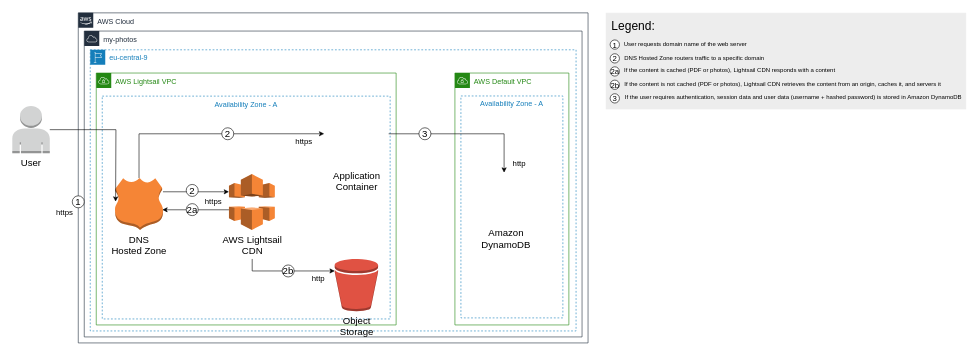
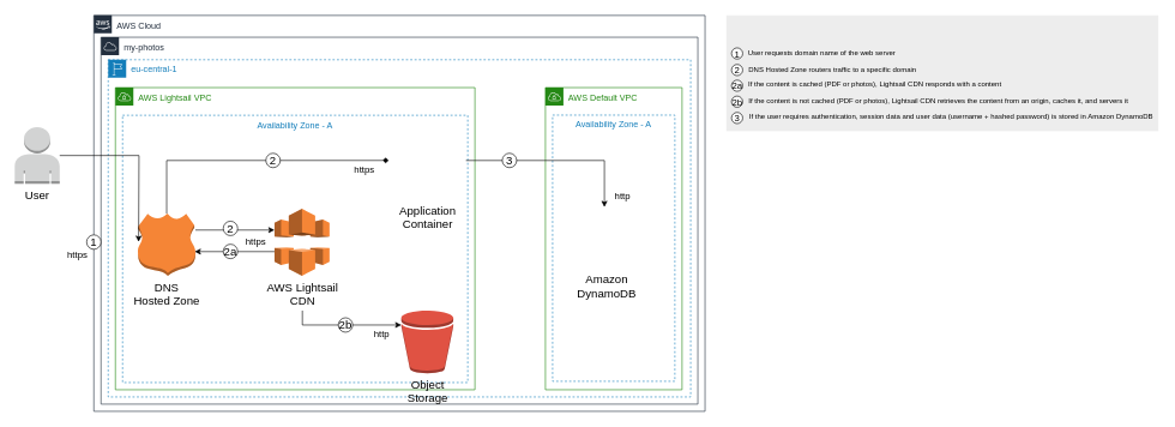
- <mxCell id="40" value="&lt;font style=&quot;font-size: 20px&quot;&gt;Legend:&lt;/font&gt;" style="text;html=1;align=center;verticalAlign=middle;resizable=0;points=[];autosize=1;strokeColor=none;fillColor=none;" parent="29" vertex="1"><mxGeometry y="9.66" width="90" height="20" as="geometry" /></mxCell>
- <mxCell id="4" value="eu-central-9" style="points=[[0,0],[0.25,0],[0.5,0],[0.75,0],[1,0],[1,0.25],[1,0.5],[1,0.75],[1,1],[0.75,1],[0.5,1],[0.25,1],[0,1],[0,0.75],[0,0.5],[0,0.25]];outlineConnect=0;gradientColor=none;html=1;whiteSpace=wrap;fontSize=12;fontStyle=0;shape=mxgraph.aws4.group;grIcon=mxgraph.aws4.group_region;strokeColor=#147EBA;fillColor=none;verticalAlign=top;align=left;spacingLeft=30;fontColor=#147EBA;dashed=1;" parent="1" vertex="1"><mxGeometry x="150" y="82.25" width="810" height="468.75" as="geometry" /></mxCell>
+ <mxCell id="4" value="eu-central-1" style="points=[[0,0],[0.25,0],[0.5,0],[0.75,0],[1,0],[1,0.25],[1,0.5],[1,0.75],[1,1],[0.75,1],[0.5,1],[0.25,1],[0,1],[0,0.75],[0,0.5],[0,0.25]];outlineConnect=0;gradientColor=none;html=1;whiteSpace=wrap;fontSize=12;fontStyle=0;shape=mxgraph.aws4.group;grIcon=mxgraph.aws4.group_region;strokeColor=#147EBA;fillColor=none;verticalAlign=top;align=left;spacingLeft=30;fontColor=#147EBA;dashed=1;" parent="1" vertex="1"><mxGeometry x="150" y="82.25" width="810" height="468.75" as="geometry" /></mxCell>
- <mxCell id="20" style="edgeStyle=orthogonalEdgeStyle;rounded=0;orthogonalLoop=1;jettySize=auto;html=1;entryX=0;entryY=0.5;entryDx=0;entryDy=0;" edge="1" parent="1" source="21" target="13"><mxGeometry relative="1" as="geometry"><Array as="points"><mxPoint x="231" y="222" /></Array></mxGeometry></mxCell>
+ <mxCell id="20" style="edgeStyle=orthogonalEdgeStyle;rounded=0;orthogonalLoop=1;jettySize=auto;html=1;entryX=0;entryY=0.5;entryDx=0;entryDy=0;endArrow=diamond;" edge="1" parent="1" source="21" target="13"><mxGeometry relative="1" as="geometry"><Array as="points"><mxPoint x="231" y="222" /></Array></mxGeometry></mxCell>
